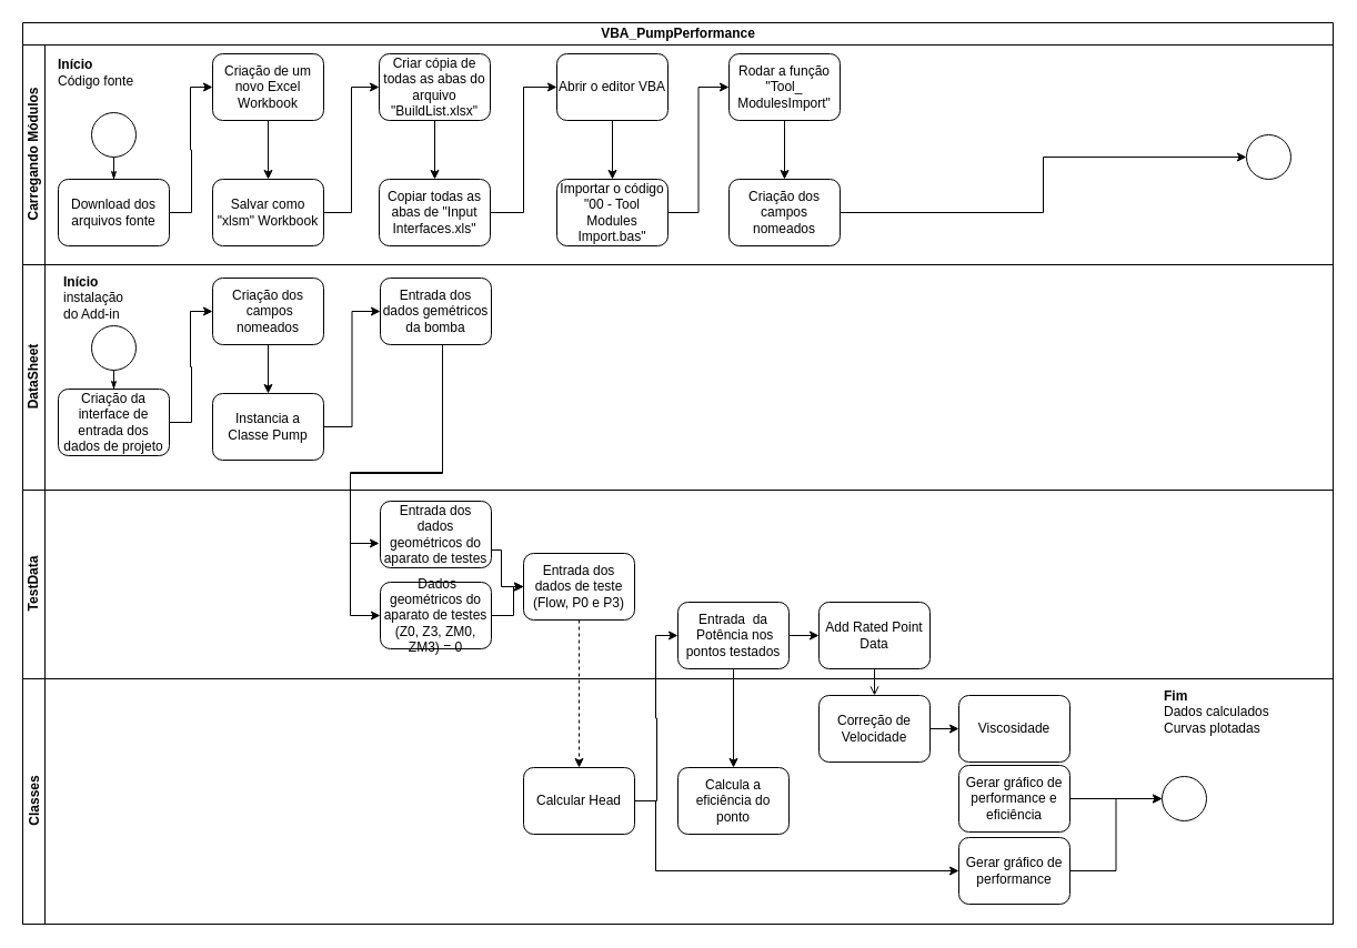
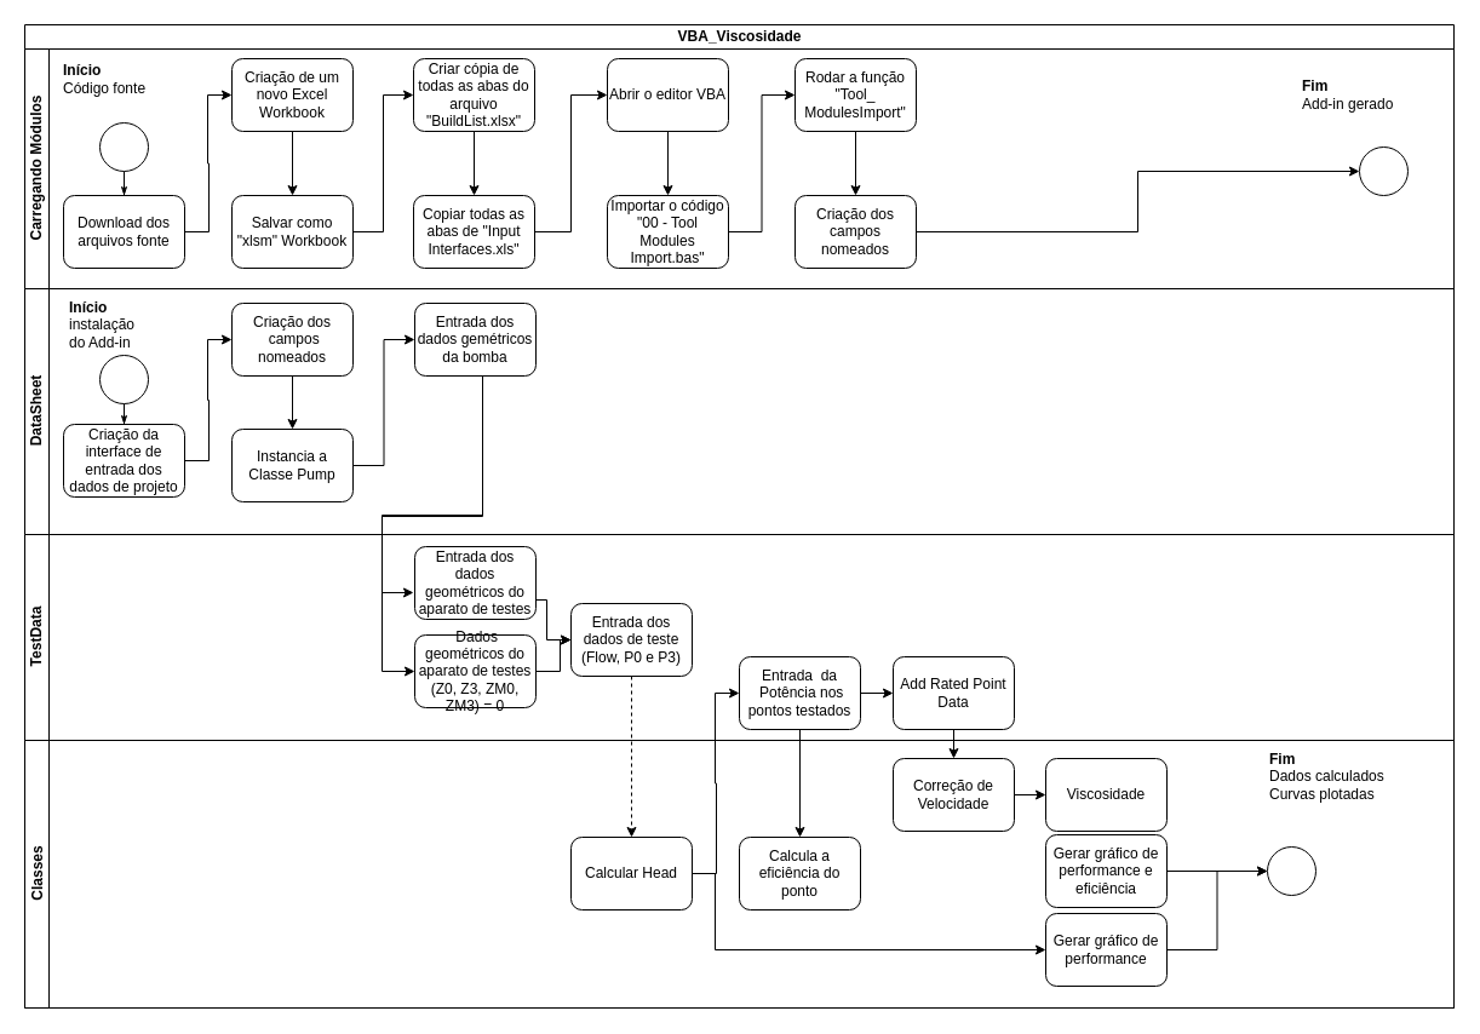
- <mxCell id="2" value="VBA_PumpPerformance" style="swimlane;html=1;childLayout=stackLayout;horizontal=1;startSize=20;horizontalStack=0;rounded=0;shadow=0;labelBackgroundColor=none;strokeWidth=1;fontFamily=Helvetica;fontSize=12;align=center;" parent="1" vertex="1"><mxGeometry x="20" y="20" width="1180" height="812" as="geometry" /></mxCell>
+ <mxCell id="2" value="VBA_Viscosidade" style="swimlane;html=1;childLayout=stackLayout;horizontal=1;startSize=20;horizontalStack=0;rounded=0;shadow=0;labelBackgroundColor=none;strokeWidth=1;fontFamily=Helvetica;fontSize=12;align=center;" parent="1" vertex="1"><mxGeometry x="20" y="20" width="1180" height="812" as="geometry" /></mxCell>
+ <mxCell id="20" value="&lt;b style=&quot;font-size: 12px&quot;&gt;&lt;font style=&quot;font-size: 12px&quot;&gt;Fim&lt;/font&gt;&lt;/b&gt;&lt;br style=&quot;font-size: 12px&quot;&gt;Add-in gerado" style="text;html=1;strokeColor=none;fillColor=none;align=left;verticalAlign=middle;whiteSpace=wrap;rounded=0;fontFamily=Helvetica;fontSize=12;" vertex="1" parent="3"><mxGeometry x="1053" y="13" width="120" height="50" as="geometry" /></mxCell>
- <mxCell id="65" style="edgeStyle=orthogonalEdgeStyle;rounded=0;orthogonalLoop=1;jettySize=auto;html=1;entryX=0.5;entryY=0;entryDx=0;entryDy=0;endArrow=open;" edge="1" parent="1" source="47" target="64"><mxGeometry relative="1" as="geometry" /></mxCell>
+ <mxCell id="65" style="edgeStyle=orthogonalEdgeStyle;rounded=0;orthogonalLoop=1;jettySize=auto;html=1;entryX=0.5;entryY=0;entryDx=0;entryDy=0;" edge="1" parent="1" source="47" target="64"><mxGeometry relative="1" as="geometry" /></mxCell>
